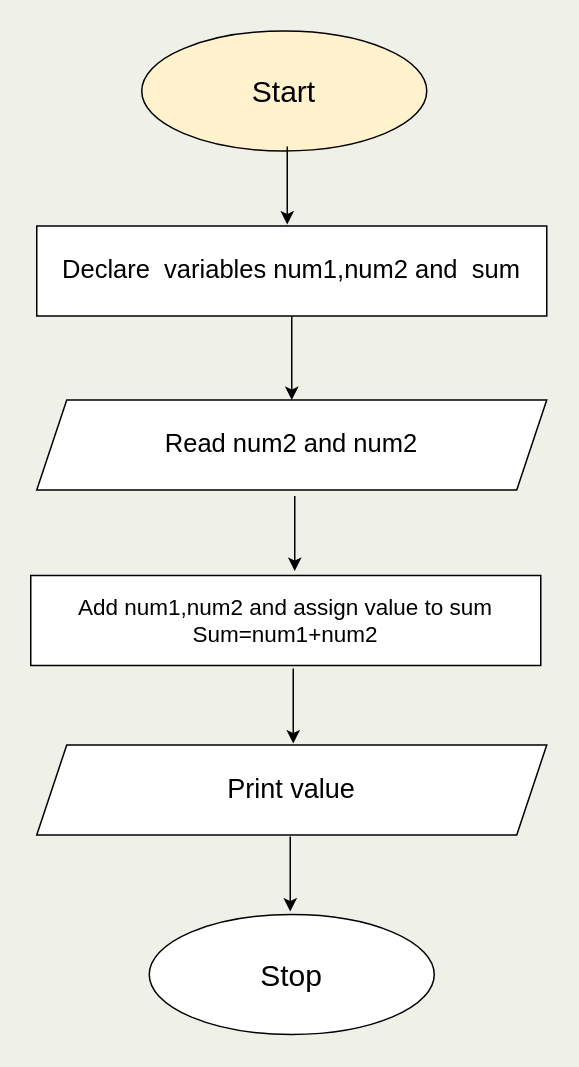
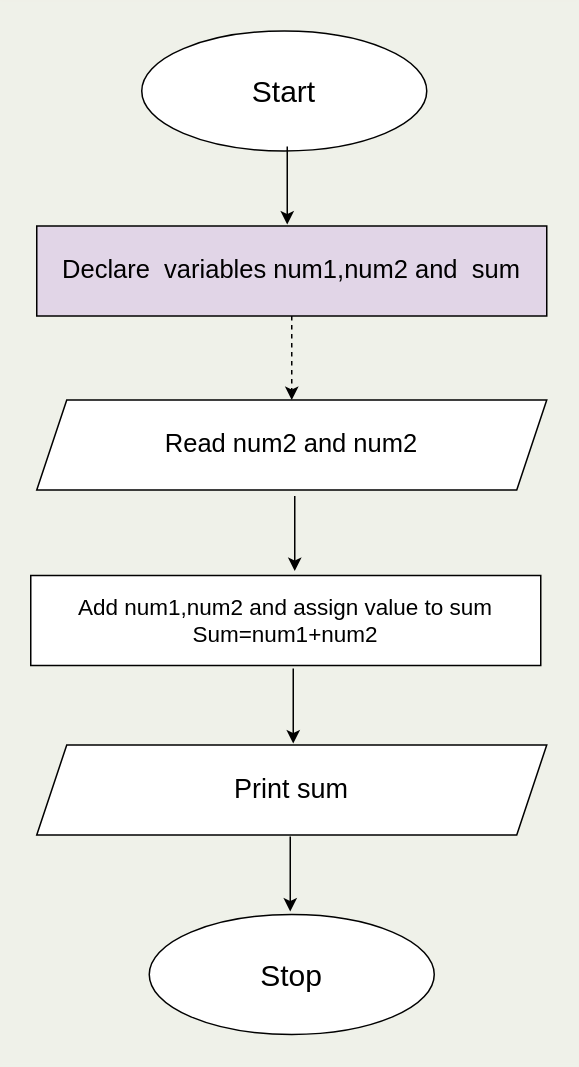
- <mxCell id="2" value="&lt;font style=&quot;font-size: 20px;&quot;&gt;Start&lt;/font&gt;" style="ellipse;whiteSpace=wrap;html=1;fillColor=#fff2cc;" vertex="1" parent="1"><mxGeometry x="94" y="20" width="190" height="80" as="geometry" /></mxCell>
+ <mxCell id="2" value="&lt;font style=&quot;font-size: 20px;&quot;&gt;Start&lt;/font&gt;" style="ellipse;whiteSpace=wrap;html=1;" vertex="1" parent="1"><mxGeometry x="94" y="20" width="190" height="80" as="geometry" /></mxCell>
- <mxCell id="4" value="&lt;font style=&quot;font-size: 17px;&quot;&gt;Declare&amp;nbsp; variables num1,num2 and&amp;nbsp; sum&lt;/font&gt;" style="whiteSpace=wrap;html=1;" vertex="1" parent="1"><mxGeometry x="24" y="150" width="340" height="60" as="geometry" /></mxCell>
+ <mxCell id="4" value="&lt;font style=&quot;font-size: 17px;&quot;&gt;Declare&amp;nbsp; variables num1,num2 and&amp;nbsp; sum&lt;/font&gt;" style="whiteSpace=wrap;html=1;fillColor=#e1d5e7;" vertex="1" parent="1"><mxGeometry x="24" y="150" width="340" height="60" as="geometry" /></mxCell>
- <mxCell id="3" value="" style="edgeStyle=orthogonalEdgeStyle;rounded=0;orthogonalLoop=1;jettySize=auto;html=1;" edge="1" parent="1" source="4" target="6"><mxGeometry relative="1" as="geometry" /></mxCell>
+ <mxCell id="3" value="" style="edgeStyle=orthogonalEdgeStyle;rounded=0;orthogonalLoop=1;jettySize=auto;html=1;dashed=1;" edge="1" parent="1" source="4" target="6"><mxGeometry relative="1" as="geometry" /></mxCell>
- <mxCell id="9" value="&lt;font style=&quot;font-size: 18px;&quot;&gt;Print value&lt;/font&gt;" style="shape=parallelogram;perimeter=parallelogramPerimeter;whiteSpace=wrap;html=1;fixedSize=1;" vertex="1" parent="1"><mxGeometry x="24" y="496" width="340" height="60" as="geometry" /></mxCell>
+ <mxCell id="9" value="&lt;font style=&quot;font-size: 18px;&quot;&gt;Print sum&lt;/font&gt;" style="shape=parallelogram;perimeter=parallelogramPerimeter;whiteSpace=wrap;html=1;fixedSize=1;" vertex="1" parent="1"><mxGeometry x="24" y="496" width="340" height="60" as="geometry" /></mxCell>
